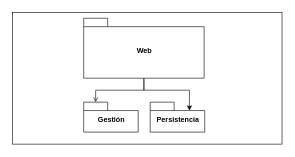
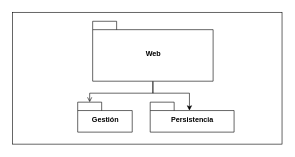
- <mxCell id="5" value="Web" style="shape=folder;fontStyle=1;spacingTop=10;tabWidth=40;tabHeight=14;tabPosition=left;html=1;" vertex="1" parent="1"><mxGeometry x="139" y="30" width="201" height="100" as="geometry" /></mxCell>
+ <mxCell id="5" value="Web" style="shape=folder;fontStyle=1;spacingTop=10;tabWidth=40;tabHeight=14;tabPosition=left;html=1;" vertex="1" parent="1"><mxGeometry x="154" y="35" width="201" height="100" as="geometry" /></mxCell>
- <mxCell id="7" value="Gestión" style="shape=folder;fontStyle=1;spacingTop=10;tabWidth=40;tabHeight=14;tabPosition=left;html=1;" vertex="1" parent="1"><mxGeometry x="139" y="170" width="91" height="50" as="geometry" /></mxCell>
+ <mxCell id="7" value="Gestión" style="shape=folder;fontStyle=1;spacingTop=10;tabWidth=40;tabHeight=14;tabPosition=left;html=1;" vertex="1" parent="1"><mxGeometry x="129" y="170" width="91" height="50" as="geometry" /></mxCell>
- <mxCell id="6" value="Persistencia" style="shape=folder;fontStyle=1;spacingTop=10;tabWidth=40;tabHeight=14;tabPosition=left;html=1;" vertex="1" parent="1"><mxGeometry x="250" y="170" width="91" height="50" as="geometry" /></mxCell>
+ <mxCell id="6" value="Persistencia" style="shape=folder;fontStyle=1;spacingTop=10;tabWidth=40;tabHeight=14;tabPosition=left;html=1;" vertex="1" parent="1"><mxGeometry x="250" y="170" width="140" height="50" as="geometry" /></mxCell>
